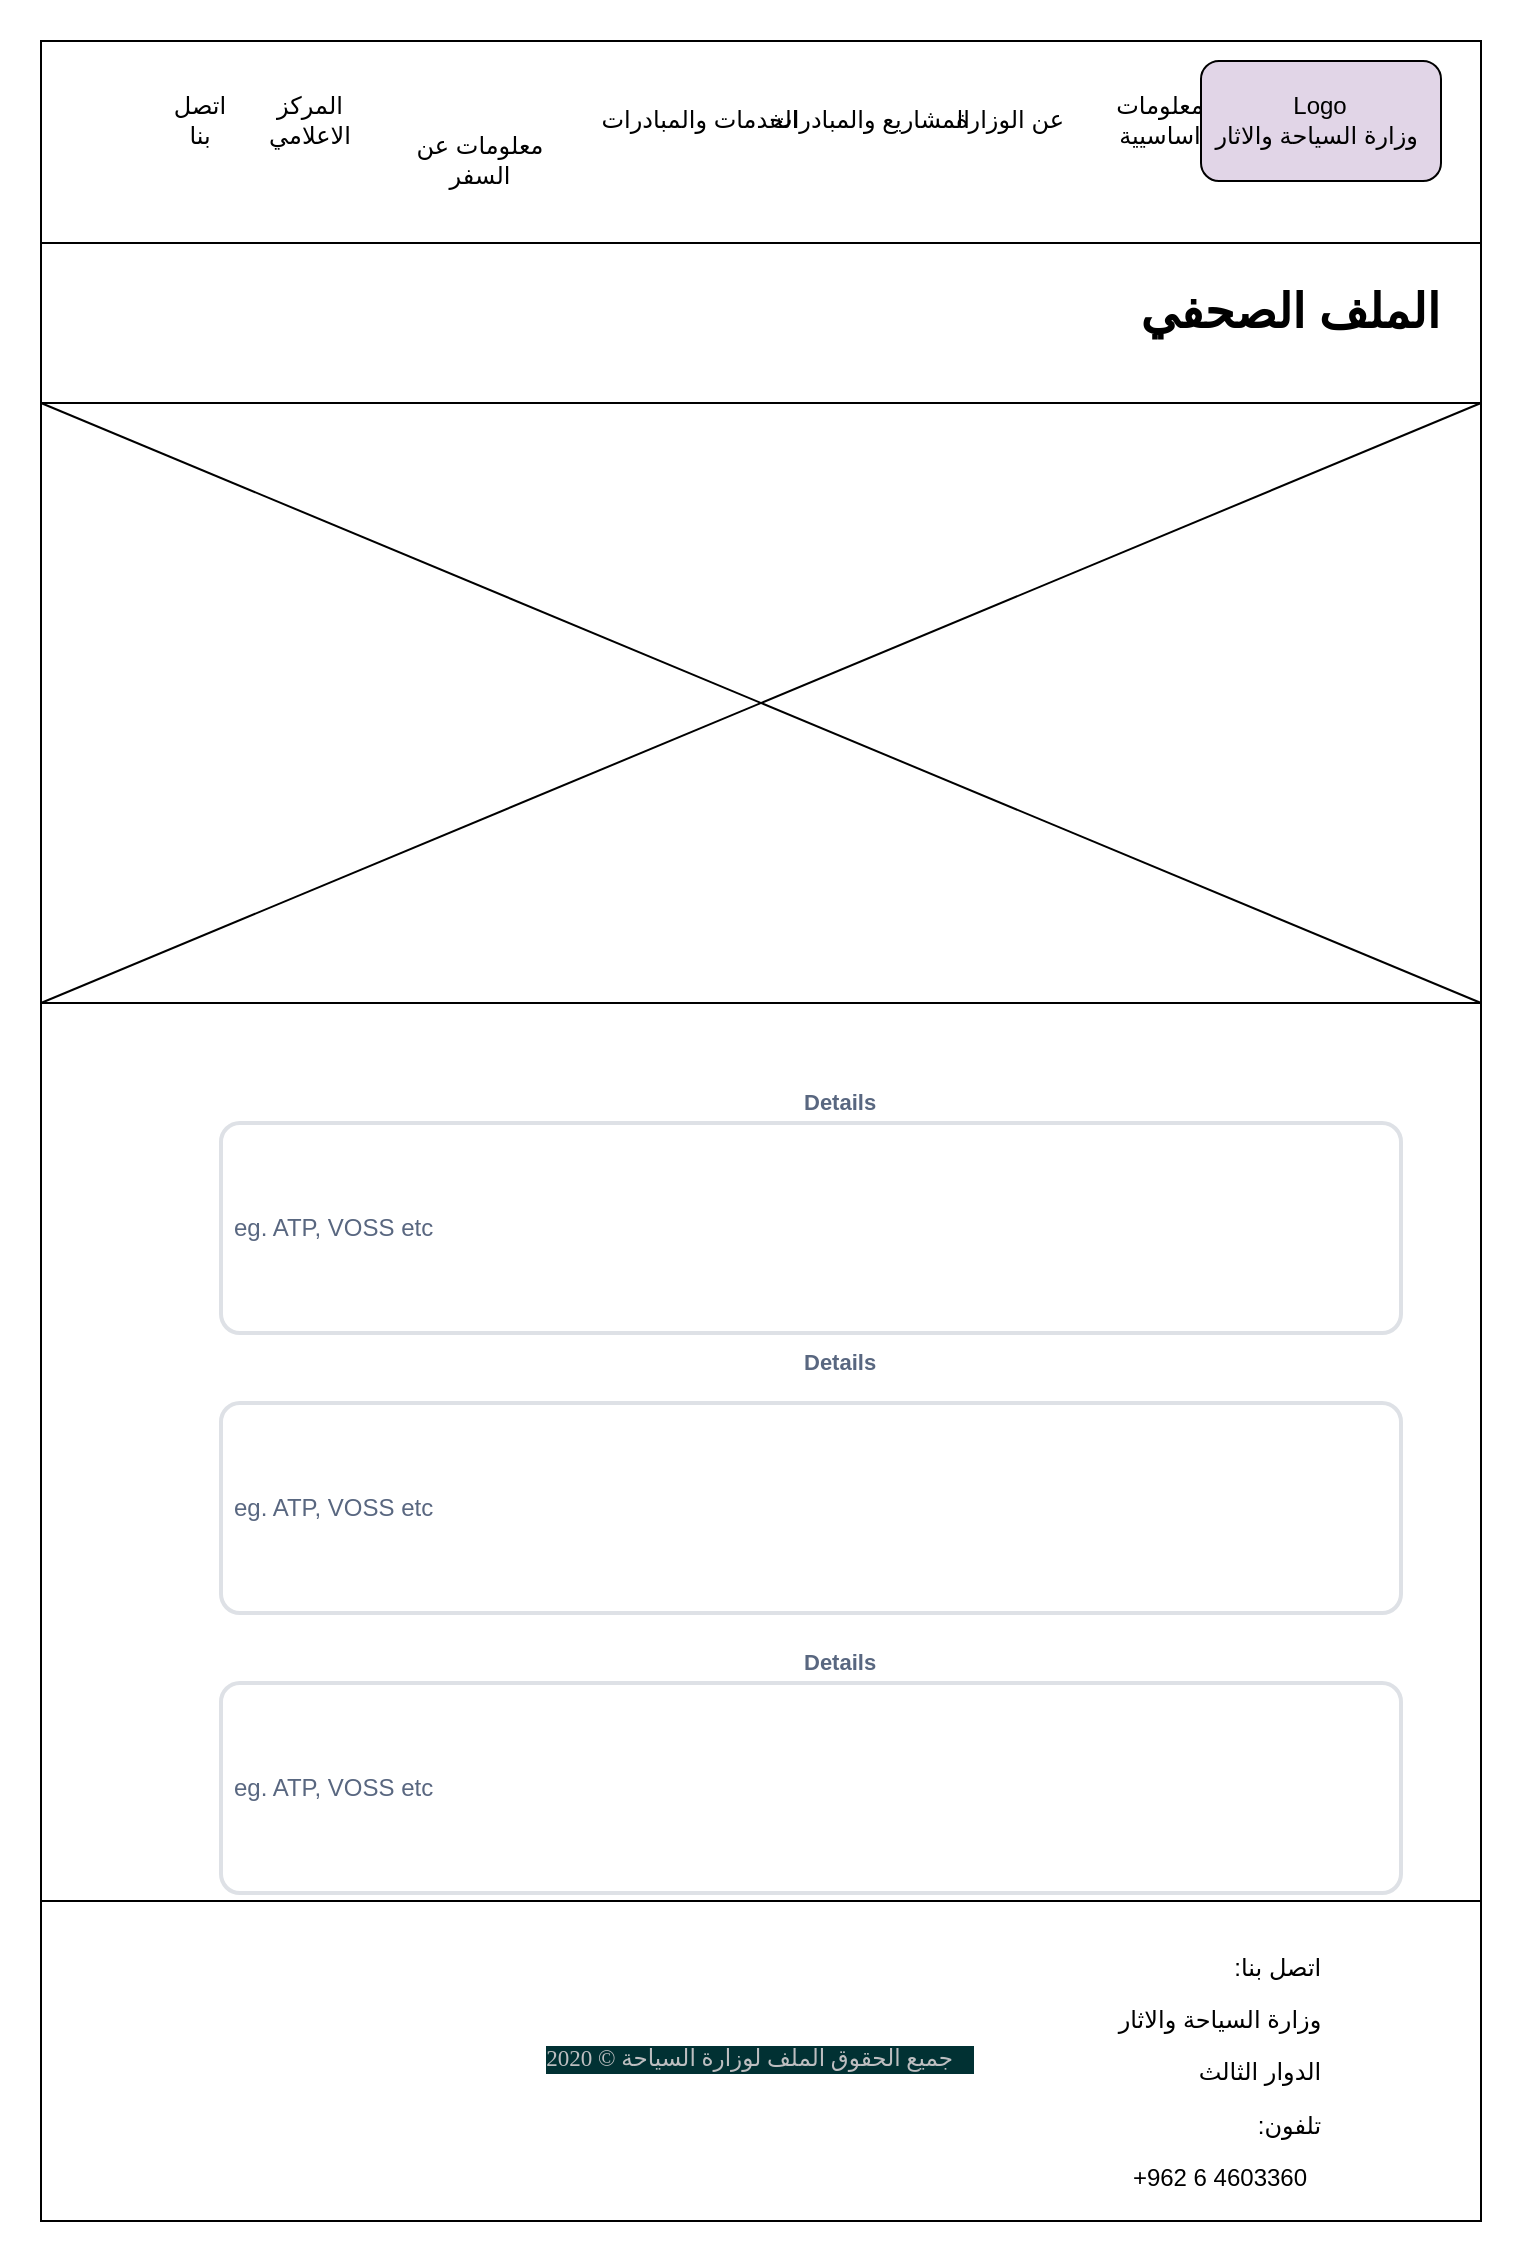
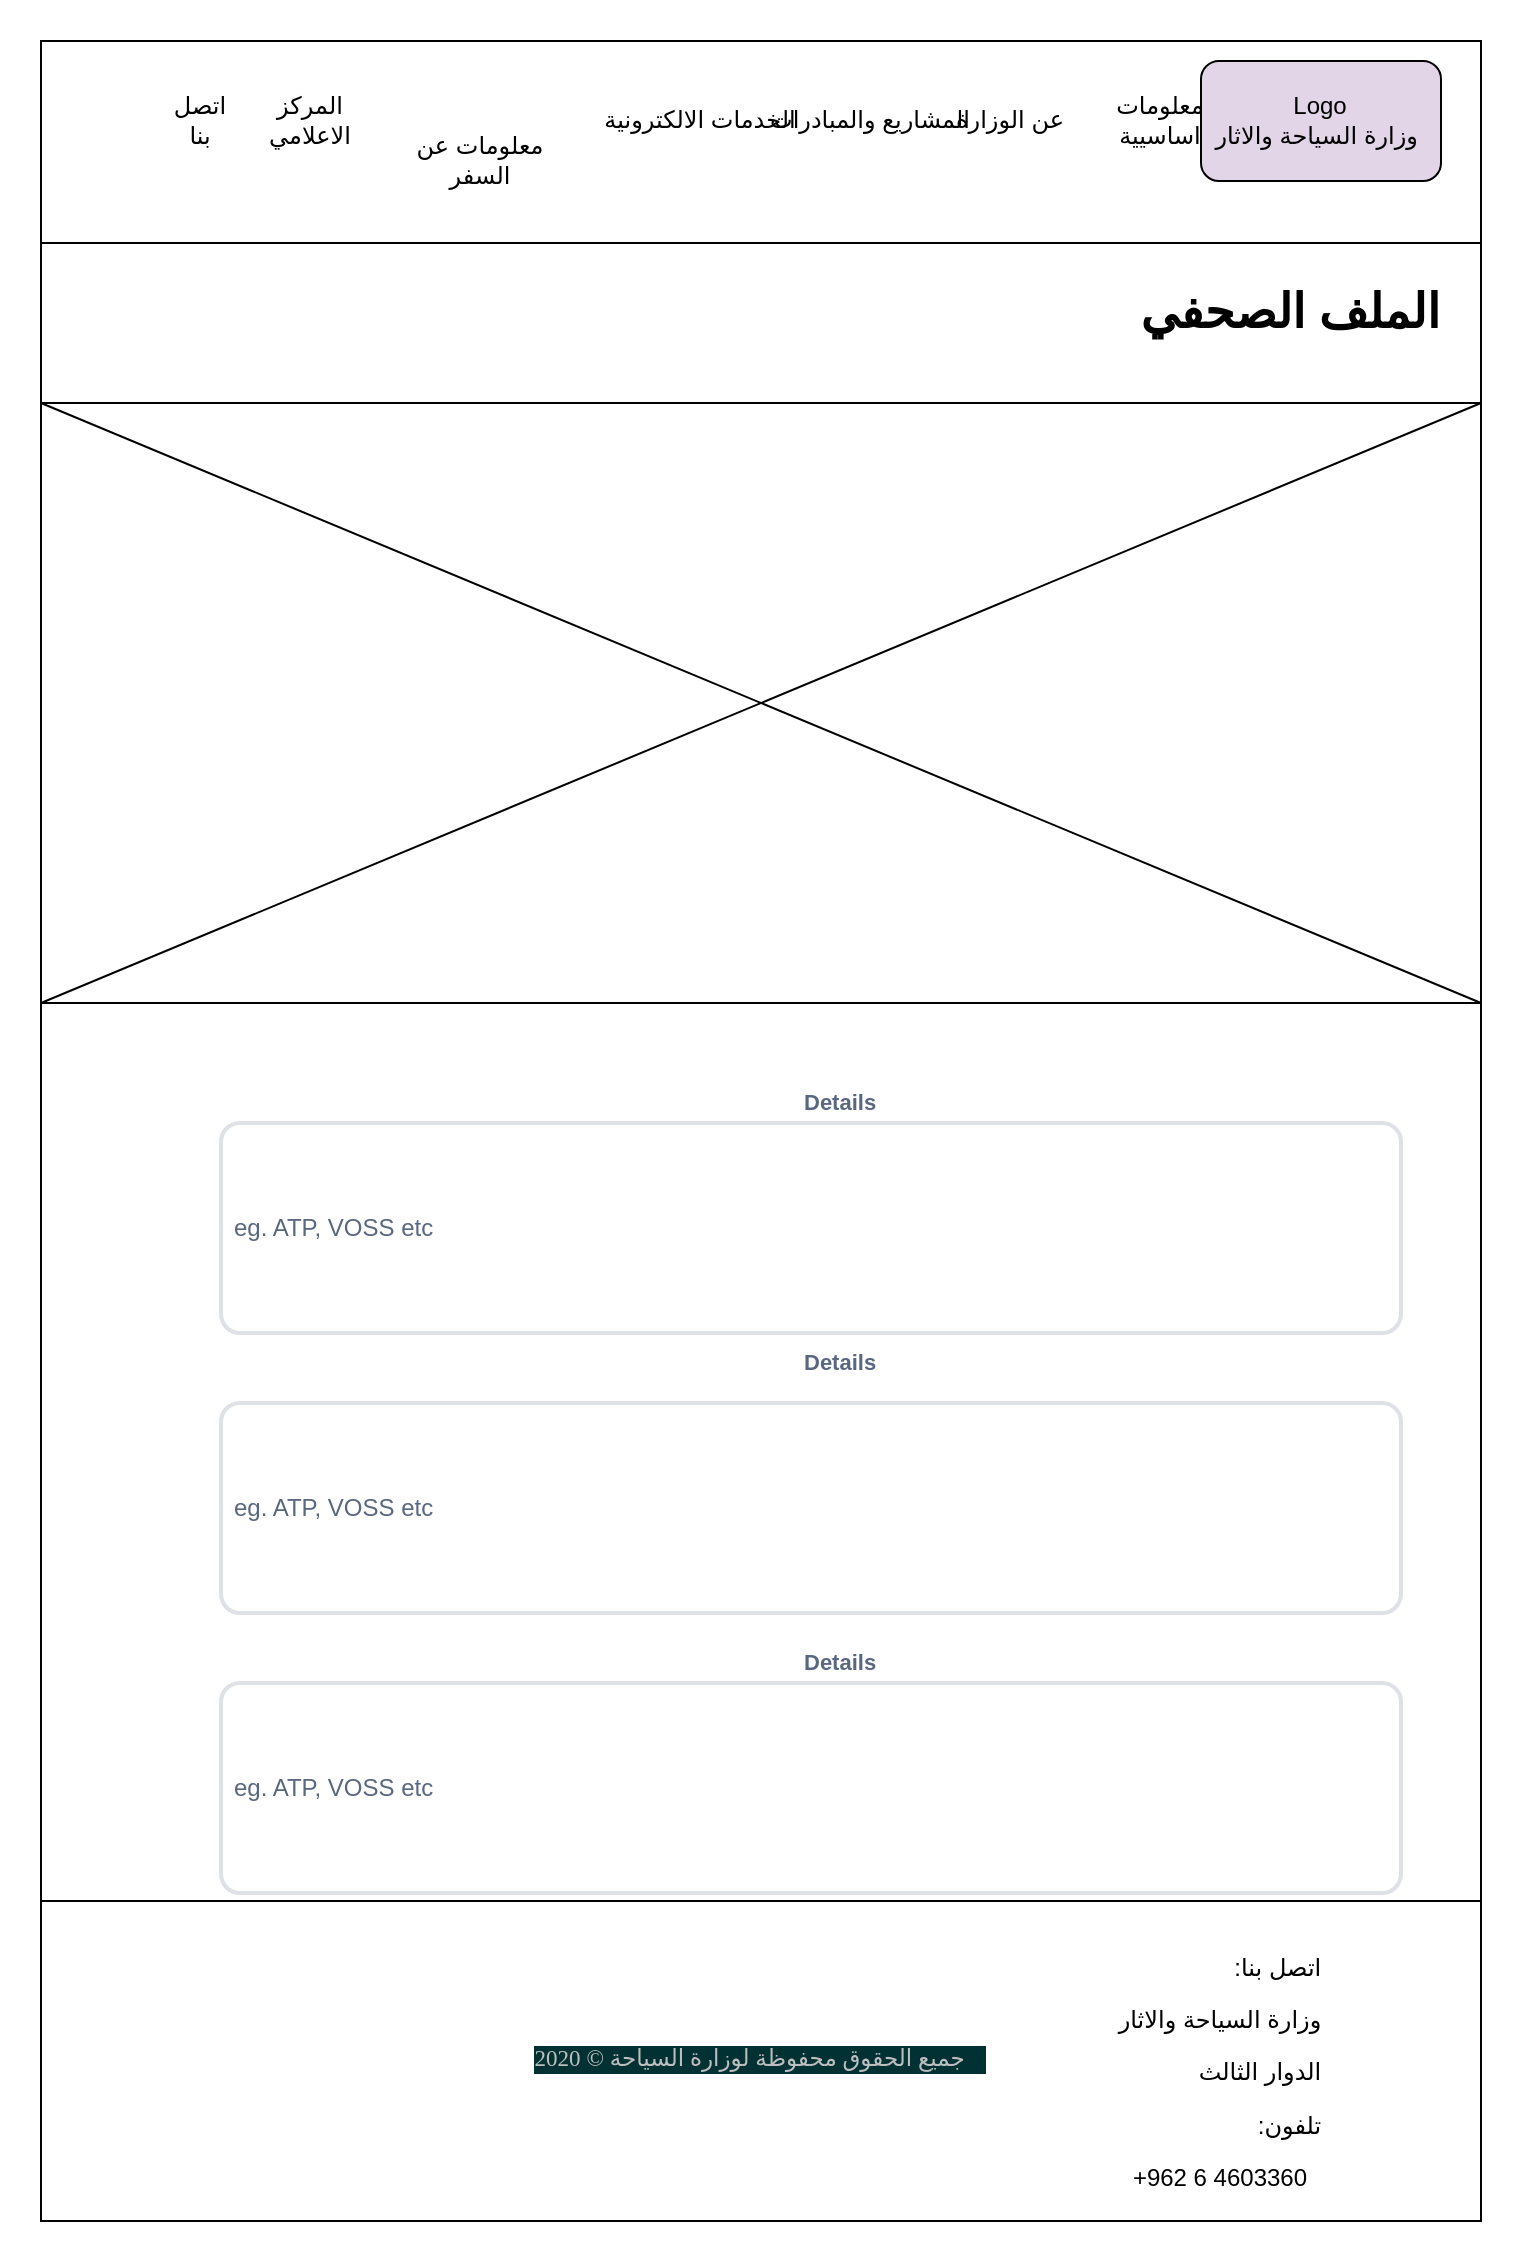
- <mxCell id="17" value="الخدمات والمبادرات" style="text;html=1;strokeColor=none;fillColor=none;align=center;verticalAlign=middle;whiteSpace=wrap;rounded=0;" vertex="1" parent="1"><mxGeometry x="290" y="50" width="120" height="20" as="geometry" /></mxCell>
+ <mxCell id="17" value="الخدمات الالكترونية" style="text;html=1;strokeColor=none;fillColor=none;align=center;verticalAlign=middle;whiteSpace=wrap;rounded=0;" vertex="1" parent="1"><mxGeometry x="290" y="50" width="120" height="20" as="geometry" /></mxCell>
- <mxCell id="10" value="&lt;div class=&quot;sct-copyright&quot; style=&quot;box-sizing: border-box ; color: rgb(189 , 190 , 192) ; float: right ; padding-left: 0px ; padding-right: 0.9em ; font-family: &amp;#34;newfont&amp;#34; ; font-size: 11.52px ; text-align: left ; background-color: rgb(1 , 49 , 51)&quot;&gt;جميع الحقوق الملف لوزارة السياحة ©&amp;nbsp;2020&lt;/div&gt;&lt;div&gt;&lt;br&gt;&lt;/div&gt;" style="rounded=0;whiteSpace=wrap;html=1;" parent="1" vertex="1"><mxGeometry x="20" y="950" width="720" height="160" as="geometry" /></mxCell>
+ <mxCell id="10" value="&lt;div class=&quot;sct-copyright&quot; style=&quot;box-sizing: border-box ; color: rgb(189 , 190 , 192) ; float: right ; padding-left: 0px ; padding-right: 0.9em ; font-family: &amp;#34;newfont&amp;#34; ; font-size: 11.52px ; text-align: left ; background-color: rgb(1 , 49 , 51)&quot;&gt;جميع الحقوق محفوظة لوزارة السياحة ©&amp;nbsp;2020&lt;/div&gt;&lt;div&gt;&lt;br&gt;&lt;/div&gt;" style="rounded=0;whiteSpace=wrap;html=1;" parent="1" vertex="1"><mxGeometry x="20" y="950" width="720" height="160" as="geometry" /></mxCell>
